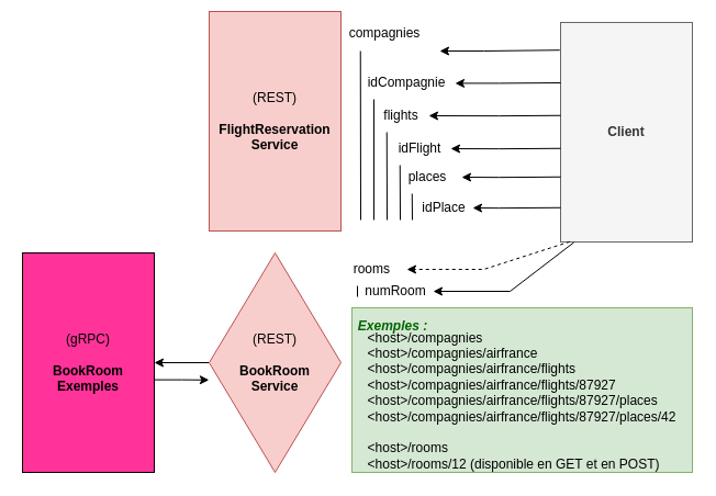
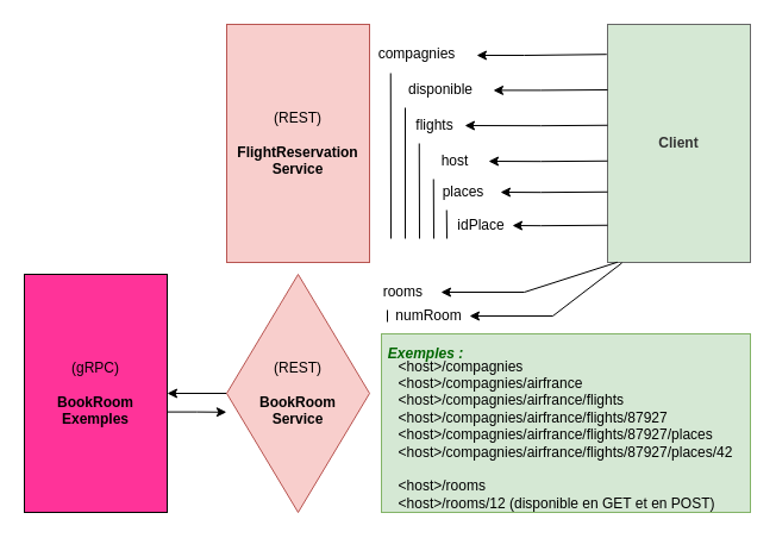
- <mxCell id="5" value="compagnies" style="text;html=1;strokeColor=none;fillColor=none;align=center;verticalAlign=middle;whiteSpace=wrap;rounded=0;" parent="1" vertex="1"><mxGeometry x="320" y="15" width="60" height="30" as="geometry" /></mxCell>
+ <mxCell id="5" value="compagnies" style="text;html=1;strokeColor=none;fillColor=none;align=center;verticalAlign=middle;whiteSpace=wrap;rounded=0;" parent="1" vertex="1"><mxGeometry x="320" y="30" width="60" height="30" as="geometry" /></mxCell>
- <mxCell id="7" value="idCompagnie" style="text;html=1;strokeColor=none;fillColor=none;align=center;verticalAlign=middle;whiteSpace=wrap;rounded=0;" parent="1" vertex="1"><mxGeometry x="340" y="60" width="60" height="30" as="geometry" /></mxCell>
+ <mxCell id="7" value="disponible" style="text;html=1;strokeColor=none;fillColor=none;align=center;verticalAlign=middle;whiteSpace=wrap;rounded=0;" parent="1" vertex="1"><mxGeometry x="340" y="60" width="60" height="30" as="geometry" /></mxCell>
- <mxCell id="2" value="(REST)&lt;br&gt;&lt;br&gt;&lt;b&gt;FlightReservation&lt;br&gt;Service&lt;/b&gt;" style="rounded=0;whiteSpace=wrap;html=1;fillColor=#f8cecc;strokeColor=#b85450;" parent="1" vertex="1"><mxGeometry x="190" y="10" width="120" height="200" as="geometry" /></mxCell>
+ <mxCell id="2" value="(REST)&lt;br&gt;&lt;br&gt;&lt;b&gt;FlightReservation&lt;br&gt;Service&lt;/b&gt;" style="rounded=0;whiteSpace=wrap;html=1;fillColor=#f8cecc;strokeColor=#b85450;" parent="1" vertex="1"><mxGeometry x="190" y="20" width="120" height="200" as="geometry" /></mxCell>
- <mxCell id="4" value="&lt;b&gt;Client&lt;/b&gt;" style="rounded=0;whiteSpace=wrap;html=1;fillColor=#f5f5f5;fontColor=#333333;strokeColor=#666666;" parent="1" vertex="1"><mxGeometry x="510" y="20" width="120" height="200" as="geometry" /></mxCell>
+ <mxCell id="4" value="&lt;b&gt;Client&lt;/b&gt;" style="rounded=0;whiteSpace=wrap;html=1;fillColor=#d5e8d4;fontColor=#333333;strokeColor=#666666;" parent="1" vertex="1"><mxGeometry x="510" y="20" width="120" height="200" as="geometry" /></mxCell>
- <mxCell id="11" value="idFlight" style="text;html=1;strokeColor=none;fillColor=none;align=center;verticalAlign=middle;whiteSpace=wrap;rounded=0;" parent="1" vertex="1"><mxGeometry x="357" y="120" width="50" height="30" as="geometry" /></mxCell>
+ <mxCell id="11" value="host" style="text;html=1;strokeColor=none;fillColor=none;align=center;verticalAlign=middle;whiteSpace=wrap;rounded=0;" parent="1" vertex="1"><mxGeometry x="357" y="120" width="50" height="30" as="geometry" /></mxCell>
- <mxCell id="32" value="" style="edgeStyle=none;rounded=0;orthogonalLoop=1;jettySize=auto;html=1;exitX=0.069;exitY=0.999;exitDx=0;exitDy=0;exitPerimeter=0;dashed=1;" edge="1" parent="1" source="4" target="29"><mxGeometry relative="1" as="geometry"><mxPoint x="509" y="210" as="sourcePoint" /><mxPoint x="390" y="240" as="targetPoint" /><Array as="points"><mxPoint x="440" y="245" /></Array></mxGeometry></mxCell>
+ <mxCell id="32" value="" style="edgeStyle=none;rounded=0;orthogonalLoop=1;jettySize=auto;html=1;exitX=0.069;exitY=0.999;exitDx=0;exitDy=0;exitPerimeter=0;" edge="1" parent="1" source="4" target="29"><mxGeometry relative="1" as="geometry"><mxPoint x="509" y="210" as="sourcePoint" /><mxPoint x="390" y="240" as="targetPoint" /><Array as="points"><mxPoint x="440" y="245" /></Array></mxGeometry></mxCell>
